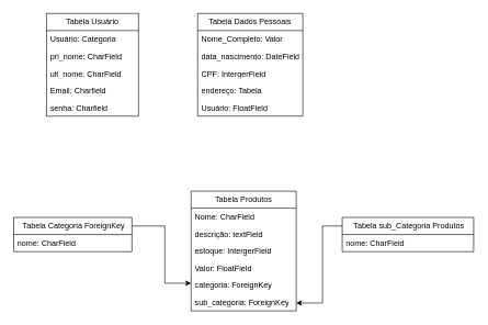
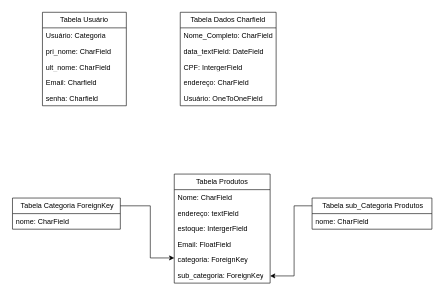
- <mxCell id="8" value="Tabela Dados Pessoais" style="swimlane;fontStyle=0;childLayout=stackLayout;horizontal=1;startSize=26;fillColor=none;horizontalStack=0;resizeParent=1;resizeParentMax=0;resizeLast=0;collapsible=1;marginBottom=0;whiteSpace=wrap;html=1;" vertex="1" parent="1"><mxGeometry x="300" y="20" width="160" height="156" as="geometry" /></mxCell>
+ <mxCell id="8" value="Tabela Dados Charfield" style="swimlane;fontStyle=0;childLayout=stackLayout;horizontal=1;startSize=26;fillColor=none;horizontalStack=0;resizeParent=1;resizeParentMax=0;resizeLast=0;collapsible=1;marginBottom=0;whiteSpace=wrap;html=1;" vertex="1" parent="1"><mxGeometry x="300" y="20" width="160" height="156" as="geometry" /></mxCell>
- <mxCell id="9" value="Nome_Completo: Valor" style="text;strokeColor=none;fillColor=none;align=left;verticalAlign=top;spacingLeft=4;spacingRight=4;overflow=hidden;rotatable=0;points=[[0,0.5],[1,0.5]];portConstraint=eastwest;whiteSpace=wrap;html=1;" vertex="1" parent="8"><mxGeometry y="26" width="160" height="26" as="geometry" /></mxCell>
+ <mxCell id="9" value="Nome_Completo: CharField" style="text;strokeColor=none;fillColor=none;align=left;verticalAlign=top;spacingLeft=4;spacingRight=4;overflow=hidden;rotatable=0;points=[[0,0.5],[1,0.5]];portConstraint=eastwest;whiteSpace=wrap;html=1;" vertex="1" parent="8"><mxGeometry y="26" width="160" height="26" as="geometry" /></mxCell>
- <mxCell id="10" value="data_nascimento: DateField" style="text;strokeColor=none;fillColor=none;align=left;verticalAlign=top;spacingLeft=4;spacingRight=4;overflow=hidden;rotatable=0;points=[[0,0.5],[1,0.5]];portConstraint=eastwest;whiteSpace=wrap;html=1;" vertex="1" parent="8"><mxGeometry y="52" width="160" height="26" as="geometry" /></mxCell>
+ <mxCell id="10" value="data_textField: DateField" style="text;strokeColor=none;fillColor=none;align=left;verticalAlign=top;spacingLeft=4;spacingRight=4;overflow=hidden;rotatable=0;points=[[0,0.5],[1,0.5]];portConstraint=eastwest;whiteSpace=wrap;html=1;" vertex="1" parent="8"><mxGeometry y="52" width="160" height="26" as="geometry" /></mxCell>
- <mxCell id="12" value="endereço: Tabela" style="text;strokeColor=none;fillColor=none;align=left;verticalAlign=top;spacingLeft=4;spacingRight=4;overflow=hidden;rotatable=0;points=[[0,0.5],[1,0.5]];portConstraint=eastwest;whiteSpace=wrap;html=1;" vertex="1" parent="8"><mxGeometry y="104" width="160" height="26" as="geometry" /></mxCell>
+ <mxCell id="12" value="endereço: CharField" style="text;strokeColor=none;fillColor=none;align=left;verticalAlign=top;spacingLeft=4;spacingRight=4;overflow=hidden;rotatable=0;points=[[0,0.5],[1,0.5]];portConstraint=eastwest;whiteSpace=wrap;html=1;" vertex="1" parent="8"><mxGeometry y="104" width="160" height="26" as="geometry" /></mxCell>
- <mxCell id="13" value="Usuário: FloatField" style="text;strokeColor=none;fillColor=none;align=left;verticalAlign=top;spacingLeft=4;spacingRight=4;overflow=hidden;rotatable=0;points=[[0,0.5],[1,0.5]];portConstraint=eastwest;whiteSpace=wrap;html=1;" vertex="1" parent="8"><mxGeometry y="130" width="160" height="26" as="geometry" /></mxCell>
+ <mxCell id="13" value="Usuário: OneToOneField" style="text;strokeColor=none;fillColor=none;align=left;verticalAlign=top;spacingLeft=4;spacingRight=4;overflow=hidden;rotatable=0;points=[[0,0.5],[1,0.5]];portConstraint=eastwest;whiteSpace=wrap;html=1;" vertex="1" parent="8"><mxGeometry y="130" width="160" height="26" as="geometry" /></mxCell>
- <mxCell id="16" value="descrição: textField" style="text;strokeColor=none;fillColor=none;align=left;verticalAlign=top;spacingLeft=4;spacingRight=4;overflow=hidden;rotatable=0;points=[[0,0.5],[1,0.5]];portConstraint=eastwest;whiteSpace=wrap;html=1;" vertex="1" parent="14"><mxGeometry y="52" width="160" height="26" as="geometry" /></mxCell>
+ <mxCell id="16" value="endereço: textField" style="text;strokeColor=none;fillColor=none;align=left;verticalAlign=top;spacingLeft=4;spacingRight=4;overflow=hidden;rotatable=0;points=[[0,0.5],[1,0.5]];portConstraint=eastwest;whiteSpace=wrap;html=1;" vertex="1" parent="14"><mxGeometry y="52" width="160" height="26" as="geometry" /></mxCell>
- <mxCell id="18" value="Valor: FloatField" style="text;strokeColor=none;fillColor=none;align=left;verticalAlign=top;spacingLeft=4;spacingRight=4;overflow=hidden;rotatable=0;points=[[0,0.5],[1,0.5]];portConstraint=eastwest;whiteSpace=wrap;html=1;" vertex="1" parent="14"><mxGeometry y="104" width="160" height="26" as="geometry" /></mxCell>
+ <mxCell id="18" value="Email: FloatField" style="text;strokeColor=none;fillColor=none;align=left;verticalAlign=top;spacingLeft=4;spacingRight=4;overflow=hidden;rotatable=0;points=[[0,0.5],[1,0.5]];portConstraint=eastwest;whiteSpace=wrap;html=1;" vertex="1" parent="14"><mxGeometry y="104" width="160" height="26" as="geometry" /></mxCell>
